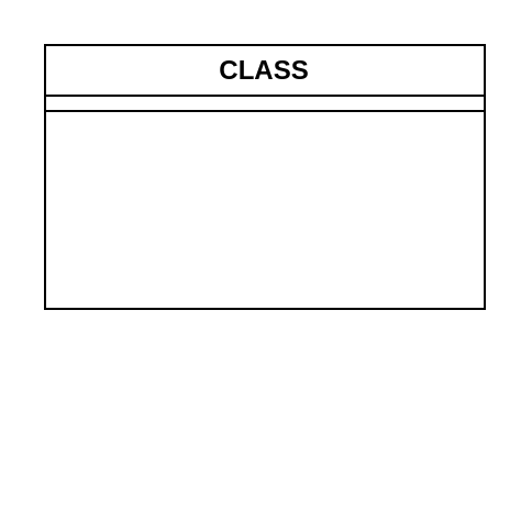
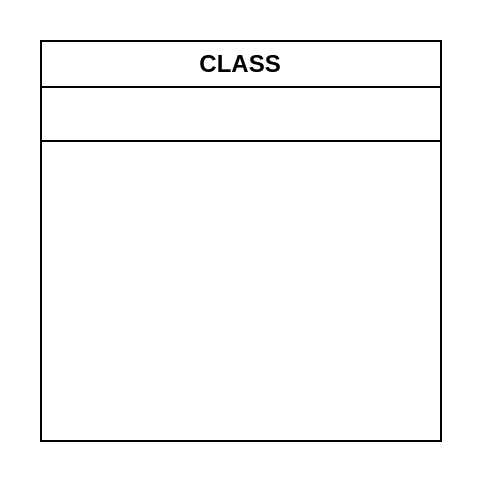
- <mxCell id="2" value="CLASS&lt;br&gt;" style="swimlane;whiteSpace=wrap;html=1;" vertex="1" parent="1"><mxGeometry x="20" y="20" width="200" height="120" as="geometry" /></mxCell>
+ <mxCell id="2" value="CLASS&lt;br&gt;" style="swimlane;whiteSpace=wrap;html=1;" vertex="1" parent="1"><mxGeometry x="20" y="20" width="200" height="200" as="geometry" /></mxCell>
